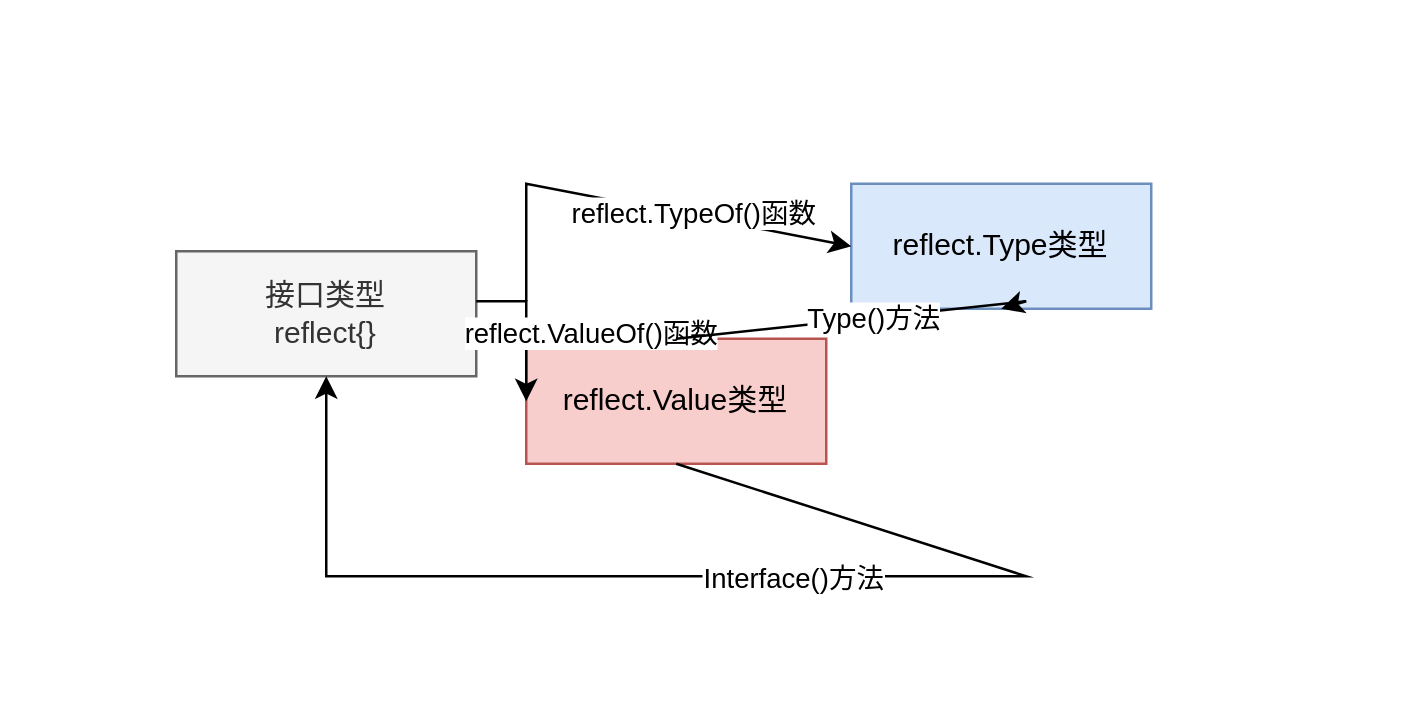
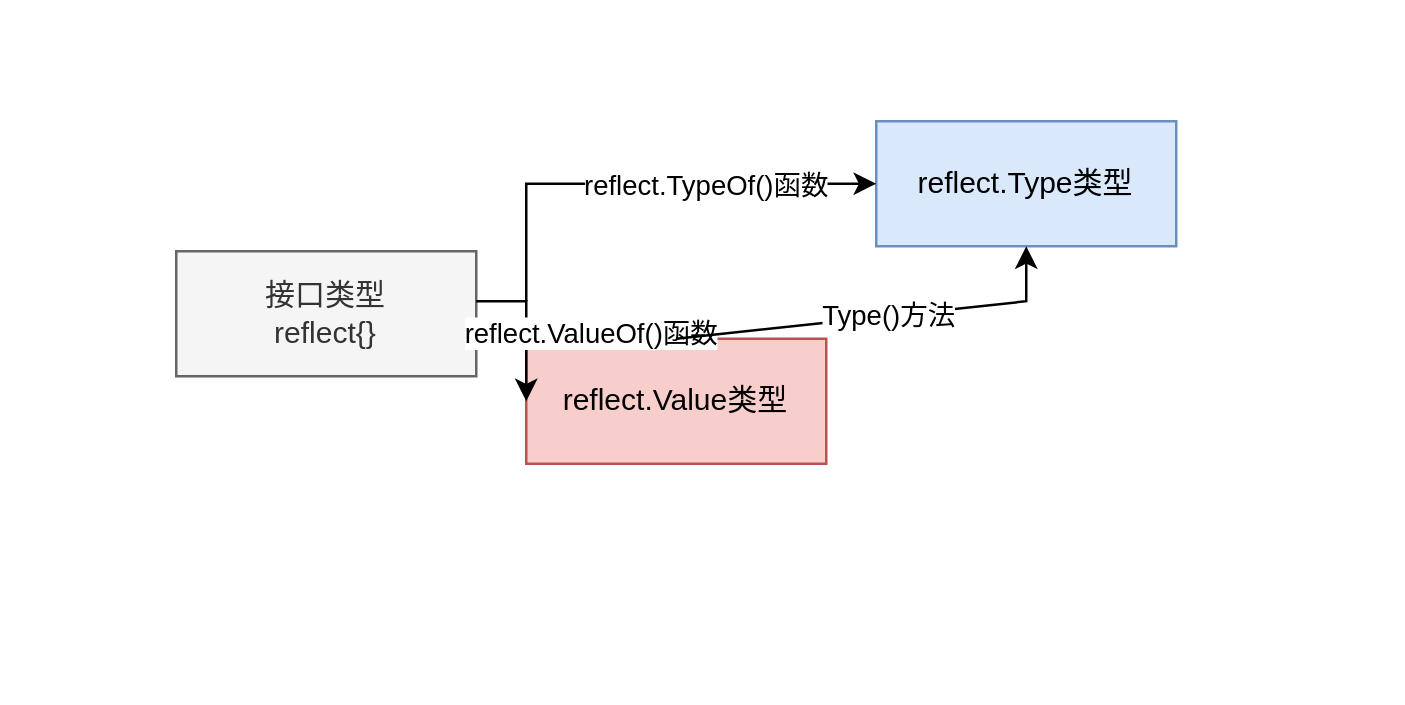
- <mxCell id="3" value="reflect.Type类型" style="rounded=0;whiteSpace=wrap;html=1;fillColor=#dae8fc;strokeColor=#6c8ebf;" vertex="1" parent="1"><mxGeometry x="340" y="73" width="120" height="50" as="geometry" /></mxCell>
+ <mxCell id="3" value="reflect.Type类型" style="rounded=0;whiteSpace=wrap;html=1;fillColor=#dae8fc;strokeColor=#6c8ebf;" vertex="1" parent="1"><mxGeometry x="350" y="48" width="120" height="50" as="geometry" /></mxCell>
- <mxCell id="11" value="" style="endArrow=classic;html=1;entryX=0.5;entryY=1;entryDx=0;entryDy=0;exitX=0.5;exitY=1;exitDx=0;exitDy=0;rounded=0;" edge="1" parent="1" source="4" target="2"><mxGeometry width="50" height="50" relative="1" as="geometry"><mxPoint x="200" y="130" as="sourcePoint" /><mxPoint x="360" y="190" as="targetPoint" /><Array as="points"><mxPoint x="410" y="230" /><mxPoint x="130" y="230" /></Array></mxGeometry></mxCell>
- <mxCell id="12" value="Interface()方法" style="edgeLabel;html=1;align=center;verticalAlign=middle;resizable=0;points=[];" vertex="1" connectable="0" parent="11"><mxGeometry x="0.05" relative="1" as="geometry"><mxPoint x="25" as="offset" /></mxGeometry></mxCell>
